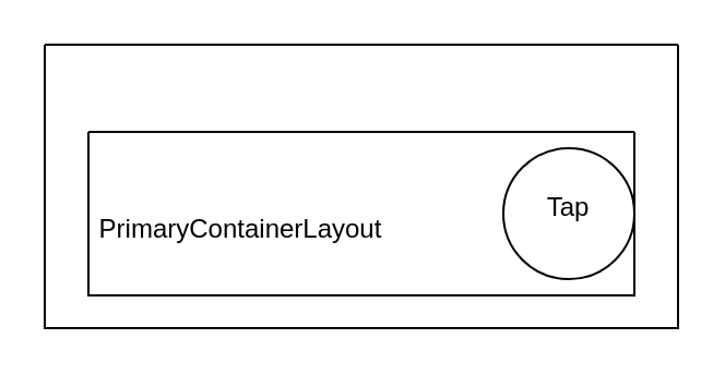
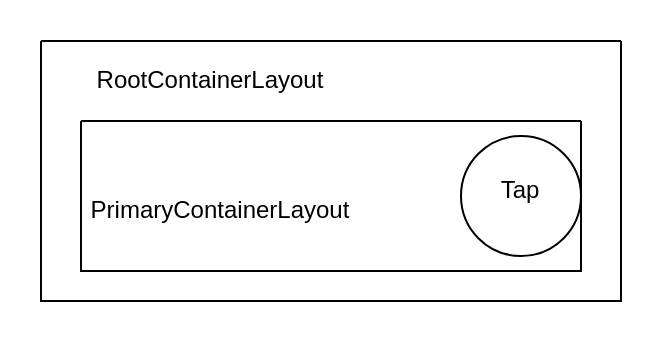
+ <mxCell id="3" value="RootContainerLayout" style="text;html=1;strokeColor=none;fillColor=none;align=center;verticalAlign=middle;whiteSpace=wrap;rounded=0;" vertex="1" parent="2"><mxGeometry x="20" width="130" height="40" as="geometry" /></mxCell>
